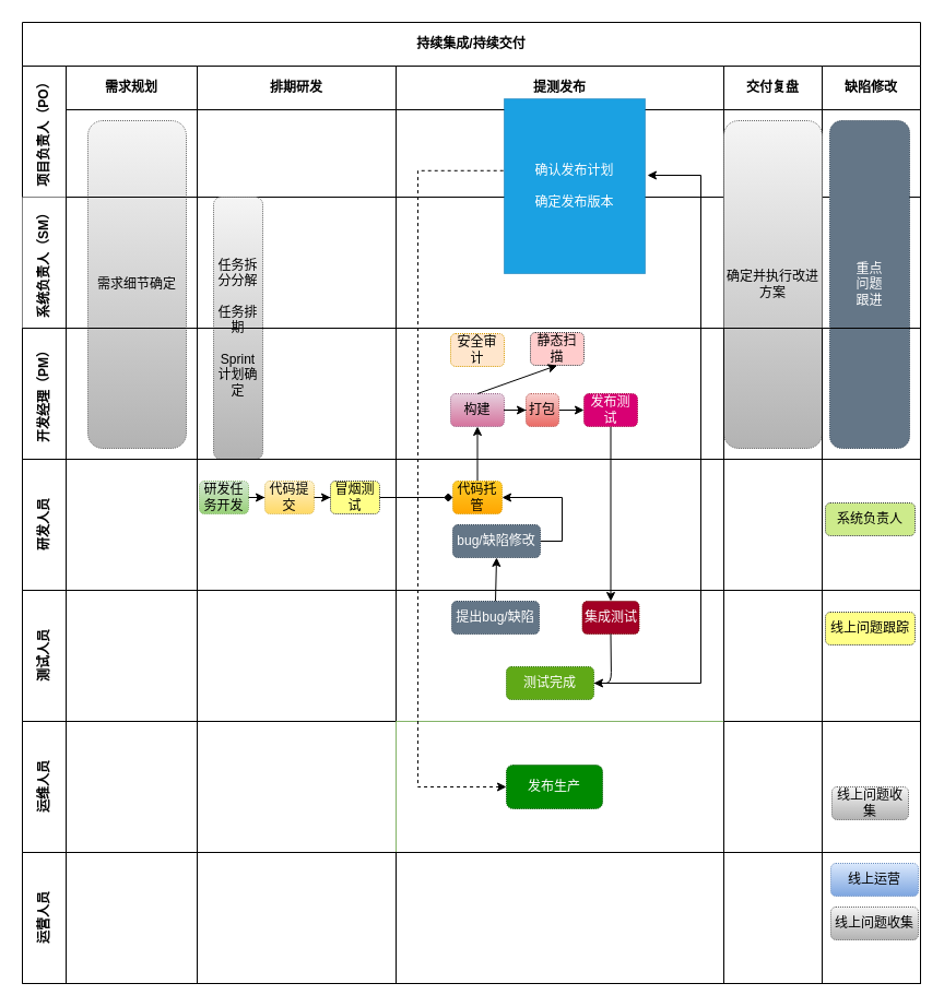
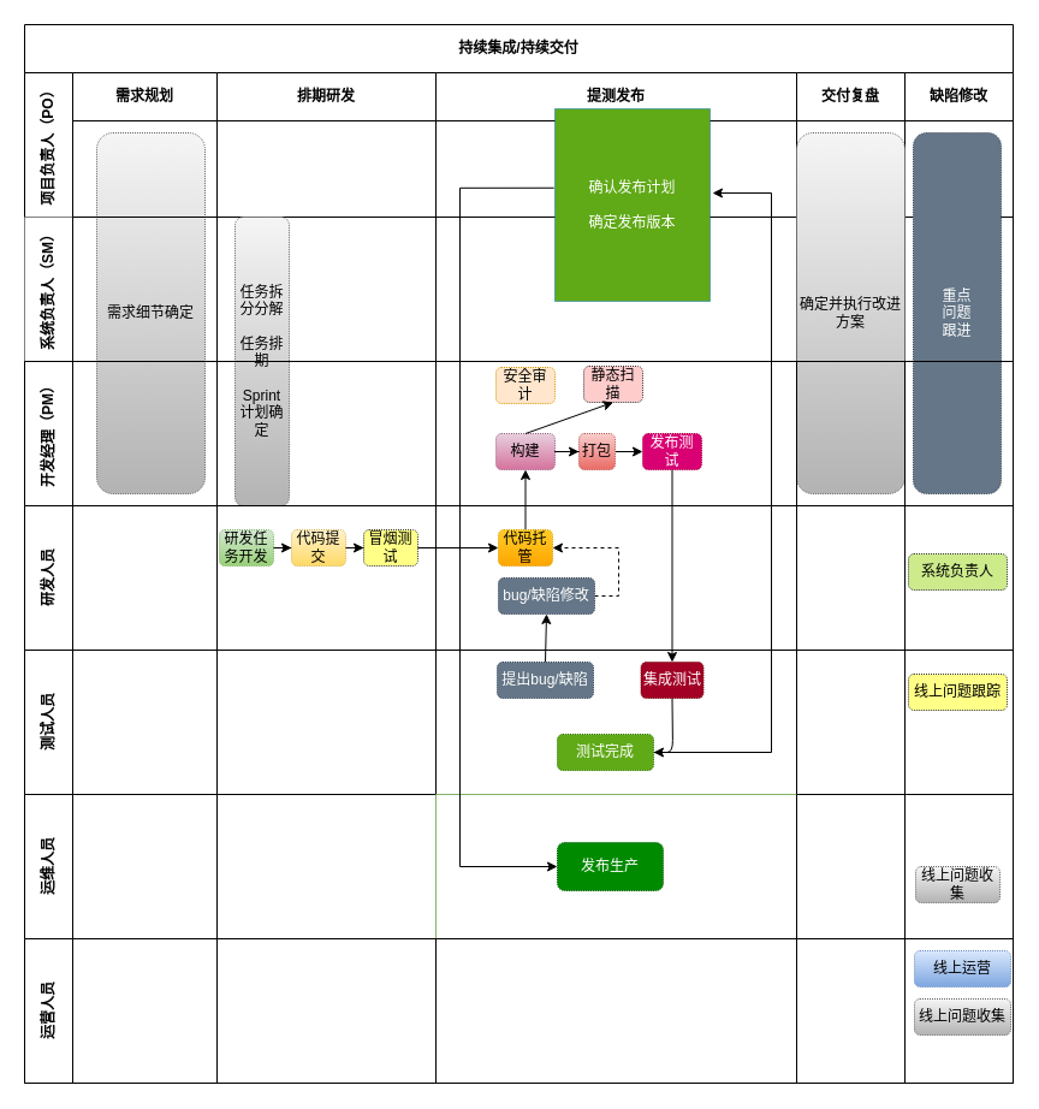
- <mxCell id="15" value="确认发布计划&lt;br&gt;&lt;br&gt;确定发布版本" style="rounded=0;whiteSpace=wrap;html=1;glass=0;dashed=1;dashPattern=1 1;strokeColor=#006EAF;fillColor=#1ba1e2;fontColor=#ffffff;" vertex="1" parent="14"><mxGeometry x="99" y="-90" width="129" height="160" as="geometry" /></mxCell>
+ <mxCell id="15" value="确认发布计划&lt;br&gt;&lt;br&gt;确定发布版本" style="rounded=0;whiteSpace=wrap;html=1;glass=0;dashed=1;dashPattern=1 1;strokeColor=#006EAF;fillColor=#60a917;fontColor=#ffffff;" vertex="1" parent="14"><mxGeometry x="99" y="-90" width="129" height="160" as="geometry" /></mxCell>
- <mxCell id="82" style="edgeStyle=orthogonalEdgeStyle;rounded=0;orthogonalLoop=1;jettySize=auto;html=1;entryX=0;entryY=0.5;entryDx=0;entryDy=0;exitX=-0.006;exitY=0.411;exitDx=0;exitDy=0;exitPerimeter=0;dashed=1;" edge="1" parent="2" source="15" target="70"><mxGeometry relative="1" as="geometry"><mxPoint x="372" y="610" as="targetPoint" /><Array as="points"><mxPoint x="362" y="136" /><mxPoint x="362" y="700" /></Array></mxGeometry></mxCell>
+ <mxCell id="82" style="edgeStyle=orthogonalEdgeStyle;rounded=0;orthogonalLoop=1;jettySize=auto;html=1;entryX=0;entryY=0.5;entryDx=0;entryDy=0;exitX=-0.006;exitY=0.411;exitDx=0;exitDy=0;exitPerimeter=0;" edge="1" parent="2" source="15" target="70"><mxGeometry relative="1" as="geometry"><mxPoint x="372" y="610" as="targetPoint" /><Array as="points"><mxPoint x="362" y="136" /><mxPoint x="362" y="700" /></Array></mxGeometry></mxCell>
- <mxCell id="54" style="edgeStyle=orthogonalEdgeStyle;rounded=0;orthogonalLoop=1;jettySize=auto;html=1;exitX=1;exitY=0.5;exitDx=0;exitDy=0;entryX=0;entryY=0.5;entryDx=0;entryDy=0;endArrow=diamond;" edge="1" parent="39" source="46" target="48"><mxGeometry relative="1" as="geometry" /></mxCell>
+ <mxCell id="54" style="edgeStyle=orthogonalEdgeStyle;rounded=0;orthogonalLoop=1;jettySize=auto;html=1;exitX=1;exitY=0.5;exitDx=0;exitDy=0;entryX=0;entryY=0.5;entryDx=0;entryDy=0;" edge="1" parent="39" source="46" target="48"><mxGeometry relative="1" as="geometry" /></mxCell>
- <mxCell id="49" style="edgeStyle=orthogonalEdgeStyle;rounded=0;orthogonalLoop=1;jettySize=auto;html=1;entryX=1;entryY=0.5;entryDx=0;entryDy=0;exitX=1;exitY=0.5;exitDx=0;exitDy=0;" edge="1" parent="47" source="50" target="48"><mxGeometry relative="1" as="geometry" /></mxCell>
+ <mxCell id="49" style="edgeStyle=orthogonalEdgeStyle;rounded=0;orthogonalLoop=1;jettySize=auto;html=1;entryX=1;entryY=0.5;entryDx=0;entryDy=0;exitX=1;exitY=0.5;exitDx=0;exitDy=0;dashed=1;" edge="1" parent="47" source="50" target="48"><mxGeometry relative="1" as="geometry" /></mxCell>
